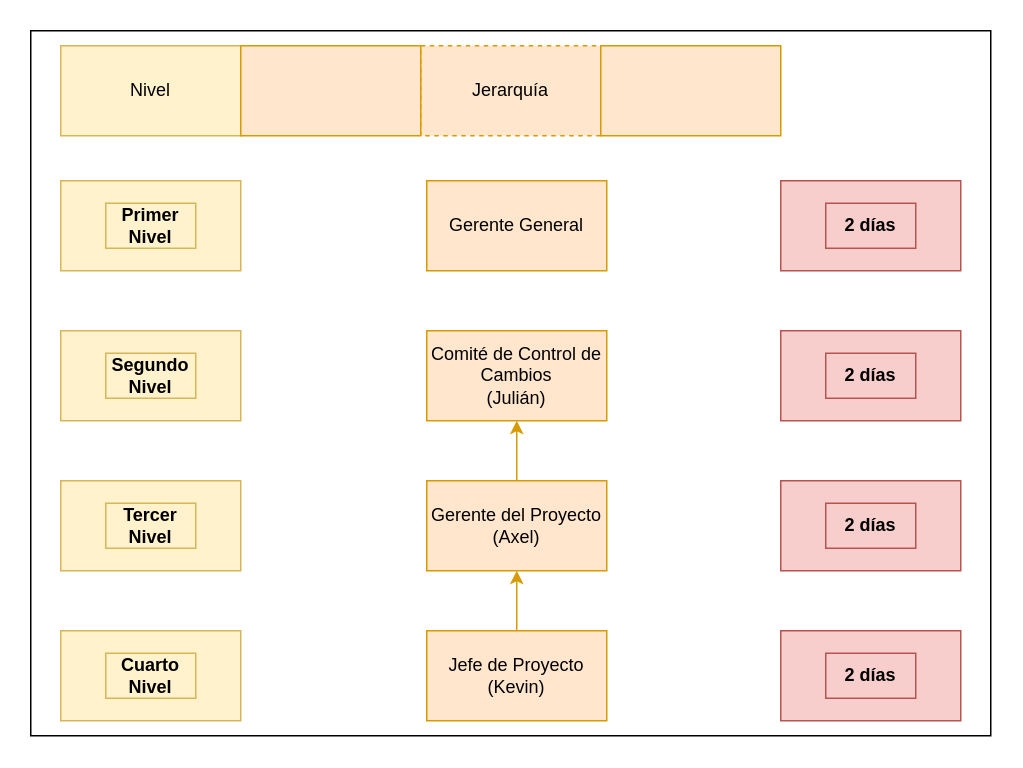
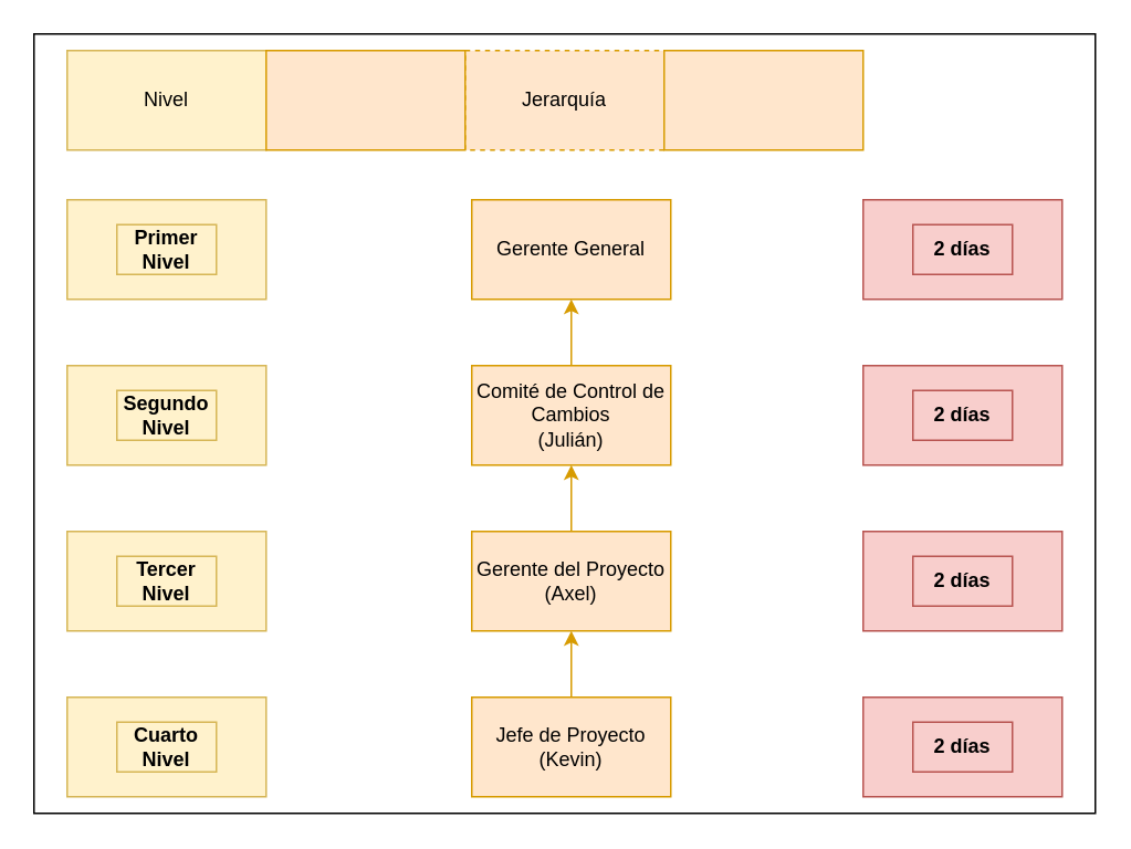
+ <mxCell id="16" style="edgeStyle=orthogonalEdgeStyle;rounded=0;orthogonalLoop=1;jettySize=auto;html=1;entryX=0.5;entryY=1;entryDx=0;entryDy=0;fillColor=#ffe6cc;strokeColor=#d79b00;" edge="1" parent="1" source="17" target="15"><mxGeometry relative="1" as="geometry" /></mxCell>
